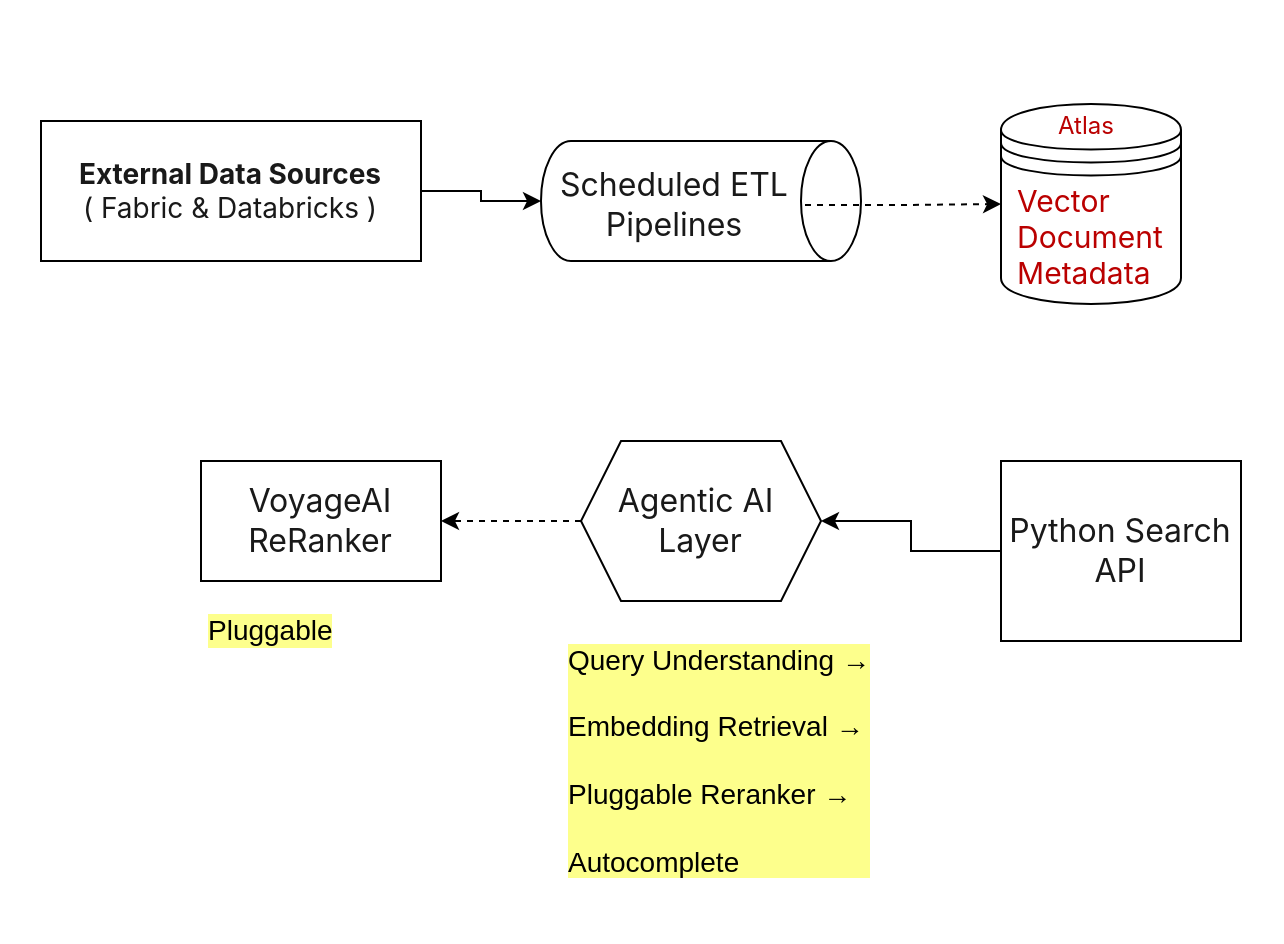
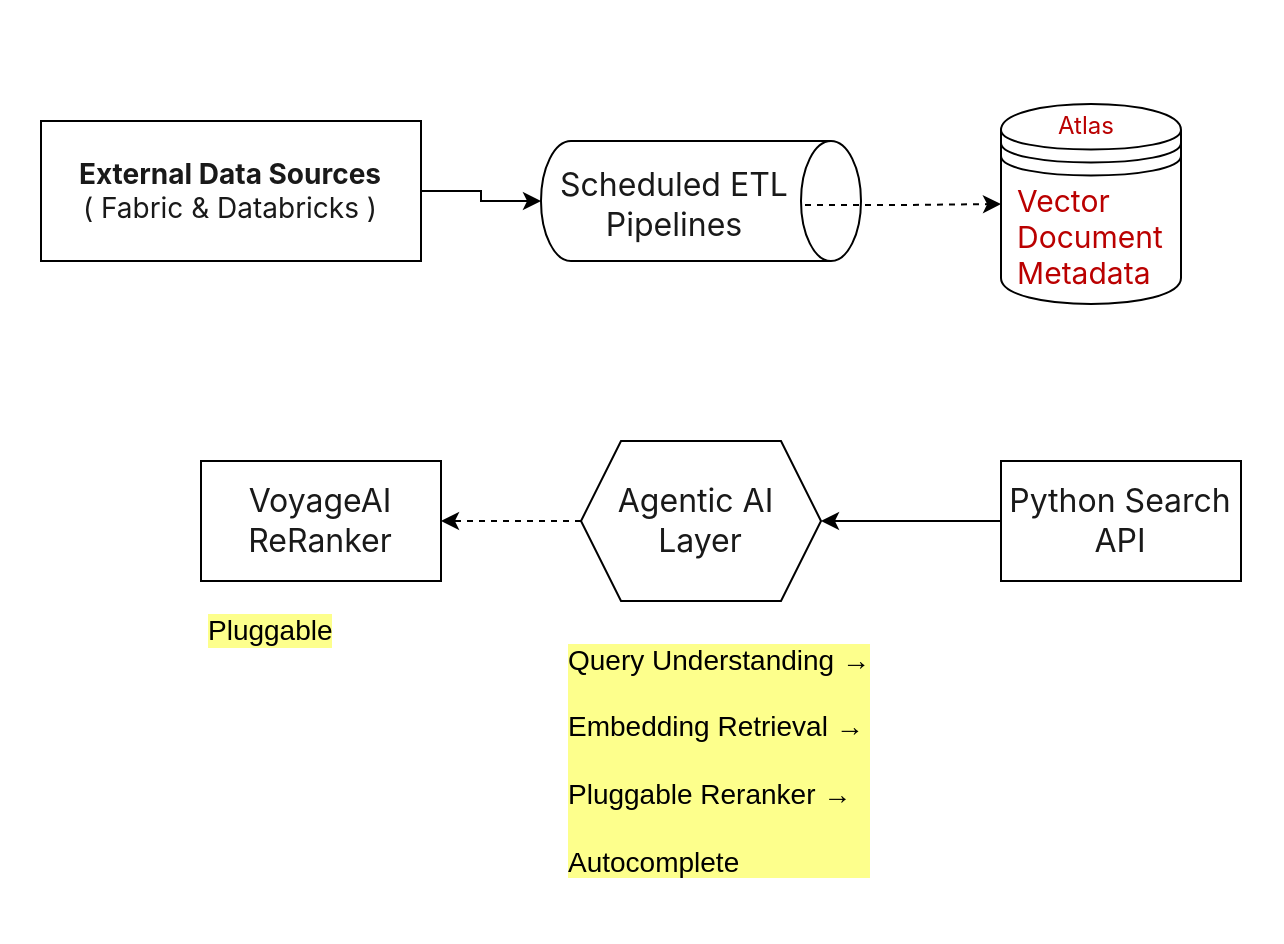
- <mxCell id="12" value="&lt;span style=&quot;color: rgba(0, 0, 0, 0.9); font-family: -apple-system, &amp;quot;system-ui&amp;quot;, &amp;quot;Segoe UI&amp;quot;, system-ui, -apple-system, &amp;quot;Segoe UI&amp;quot;, Roboto, Ubuntu, Cantarell, &amp;quot;Noto Sans&amp;quot;, sans-serif, Arial, &amp;quot;PingFang SC&amp;quot;, &amp;quot;Source Han Sans SC&amp;quot;, &amp;quot;Microsoft YaHei UI&amp;quot;, &amp;quot;Microsoft YaHei&amp;quot;, &amp;quot;Noto Sans CJK SC&amp;quot;, sans-serif; font-size: 16px; text-align: left; white-space-collapse: preserve; background-color: rgb(255, 255, 255);&quot;&gt;Python Search API&lt;/span&gt;" style="rounded=0;whiteSpace=wrap;html=1;" vertex="1" parent="1"><mxGeometry x="500" y="230" width="120" height="90" as="geometry" /></mxCell>
+ <mxCell id="12" value="&lt;span style=&quot;color: rgba(0, 0, 0, 0.9); font-family: -apple-system, &amp;quot;system-ui&amp;quot;, &amp;quot;Segoe UI&amp;quot;, system-ui, -apple-system, &amp;quot;Segoe UI&amp;quot;, Roboto, Ubuntu, Cantarell, &amp;quot;Noto Sans&amp;quot;, sans-serif, Arial, &amp;quot;PingFang SC&amp;quot;, &amp;quot;Source Han Sans SC&amp;quot;, &amp;quot;Microsoft YaHei UI&amp;quot;, &amp;quot;Microsoft YaHei&amp;quot;, &amp;quot;Noto Sans CJK SC&amp;quot;, sans-serif; font-size: 16px; text-align: left; white-space-collapse: preserve; background-color: rgb(255, 255, 255);&quot;&gt;Python Search API&lt;/span&gt;" style="rounded=0;whiteSpace=wrap;html=1;" vertex="1" parent="1"><mxGeometry x="500" y="230" width="120" height="60" as="geometry" /></mxCell>
